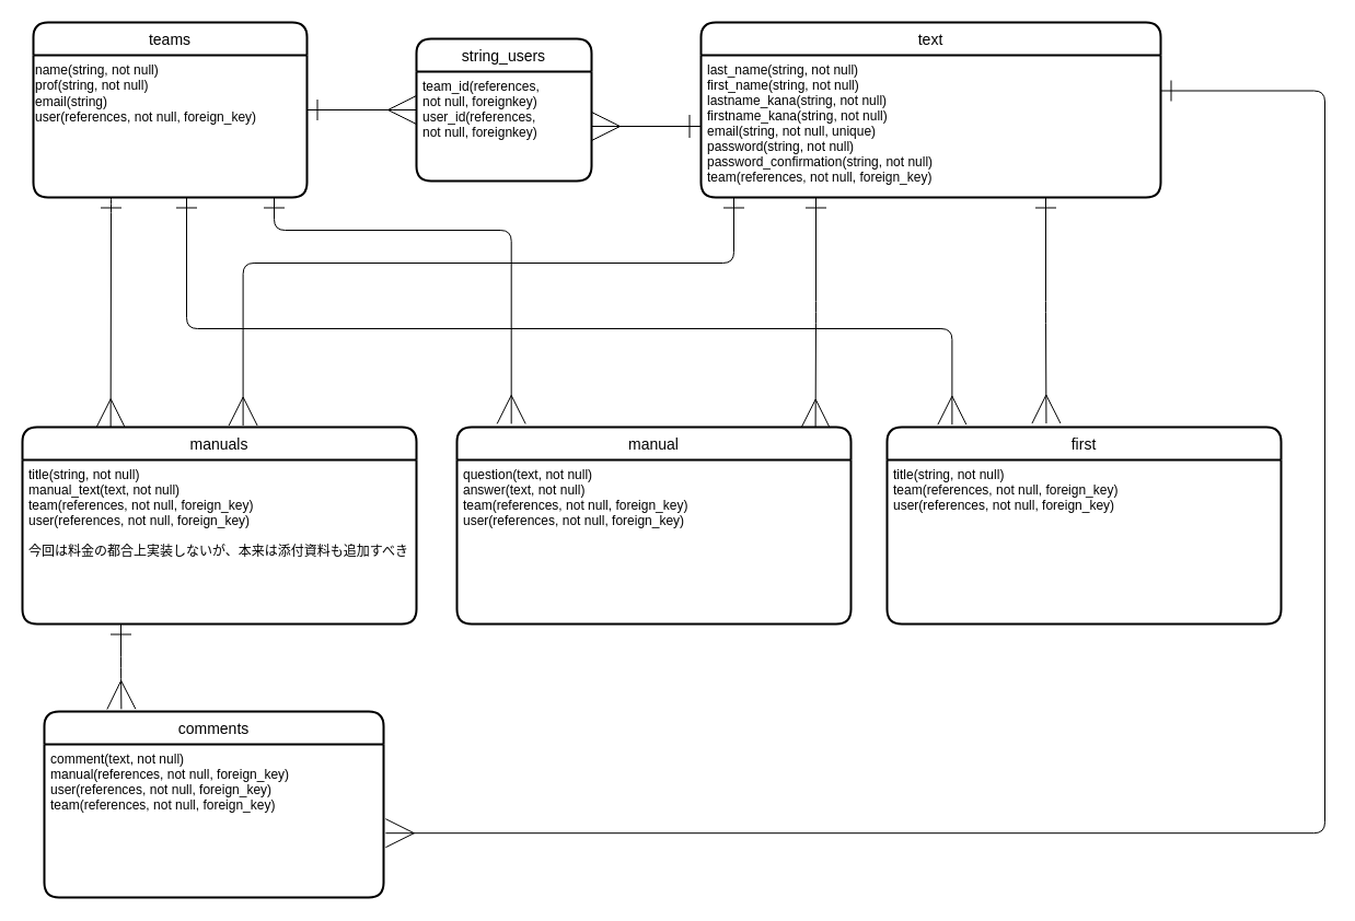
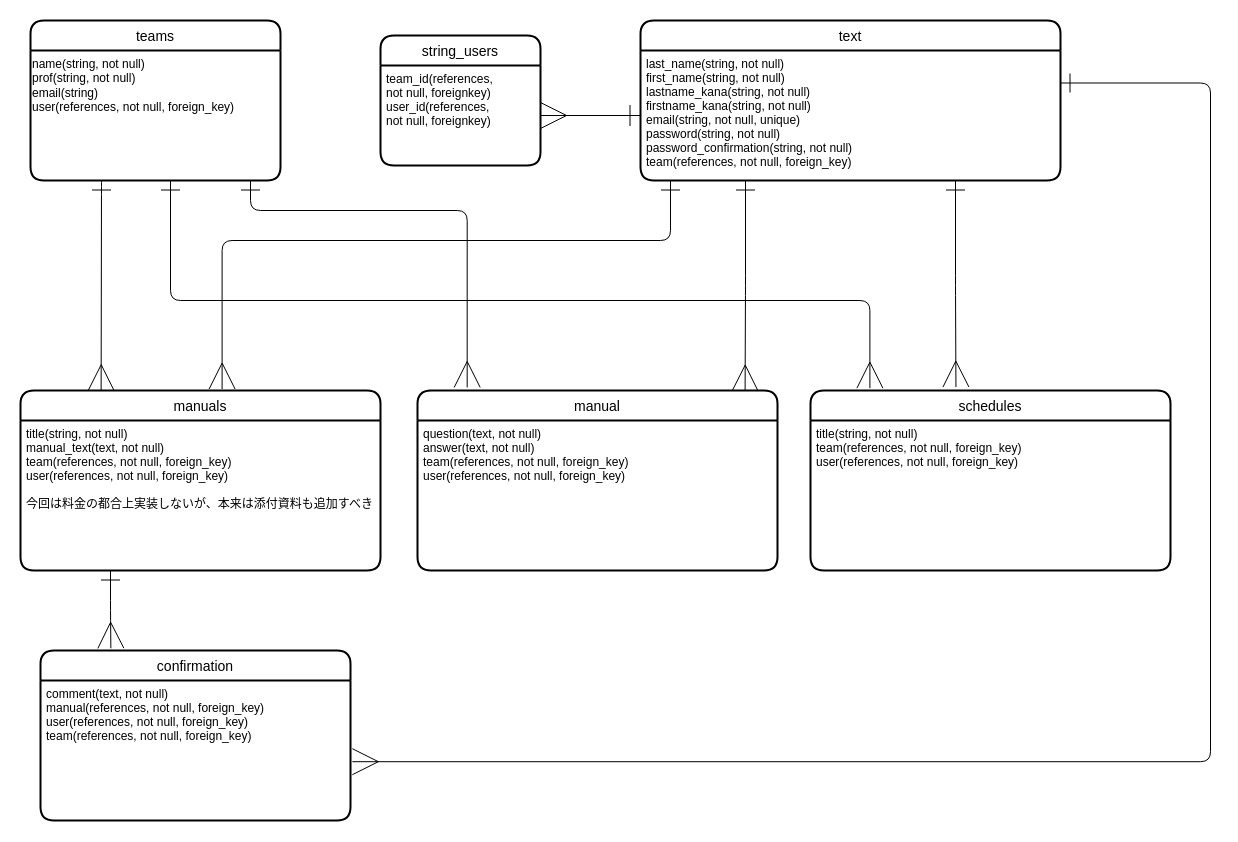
- <mxCell id="2" style="edgeStyle=none;html=1;exitX=1;exitY=0.5;exitDx=0;exitDy=0;entryX=0;entryY=0.5;entryDx=0;entryDy=0;endArrow=ERmany;endFill=0;endSize=24;startArrow=ERone;startFill=0;startSize=17;" parent="1" source="6" target="10" edge="1"><mxGeometry relative="1" as="geometry" /></mxCell>
- <mxCell id="16" value="first" style="swimlane;childLayout=stackLayout;horizontal=1;startSize=30;horizontalStack=0;rounded=1;fontSize=14;fontStyle=0;strokeWidth=2;resizeParent=0;resizeLast=1;shadow=0;dashed=0;align=center;" parent="1" vertex="1"><mxGeometry x="810" y="390" width="360" height="180" as="geometry" /></mxCell>
+ <mxCell id="16" value="schedules" style="swimlane;childLayout=stackLayout;horizontal=1;startSize=30;horizontalStack=0;rounded=1;fontSize=14;fontStyle=0;strokeWidth=2;resizeParent=0;resizeLast=1;shadow=0;dashed=0;align=center;" parent="1" vertex="1"><mxGeometry x="810" y="390" width="360" height="180" as="geometry" /></mxCell>
- <mxCell id="18" value="comments" style="swimlane;childLayout=stackLayout;horizontal=1;startSize=30;horizontalStack=0;rounded=1;fontSize=14;fontStyle=0;strokeWidth=2;resizeParent=0;resizeLast=1;shadow=0;dashed=0;align=center;" parent="1" vertex="1"><mxGeometry x="40" y="650" width="310" height="170" as="geometry" /></mxCell>
+ <mxCell id="18" value="confirmation" style="swimlane;childLayout=stackLayout;horizontal=1;startSize=30;horizontalStack=0;rounded=1;fontSize=14;fontStyle=0;strokeWidth=2;resizeParent=0;resizeLast=1;shadow=0;dashed=0;align=center;" parent="1" vertex="1"><mxGeometry x="40" y="650" width="310" height="170" as="geometry" /></mxCell>
